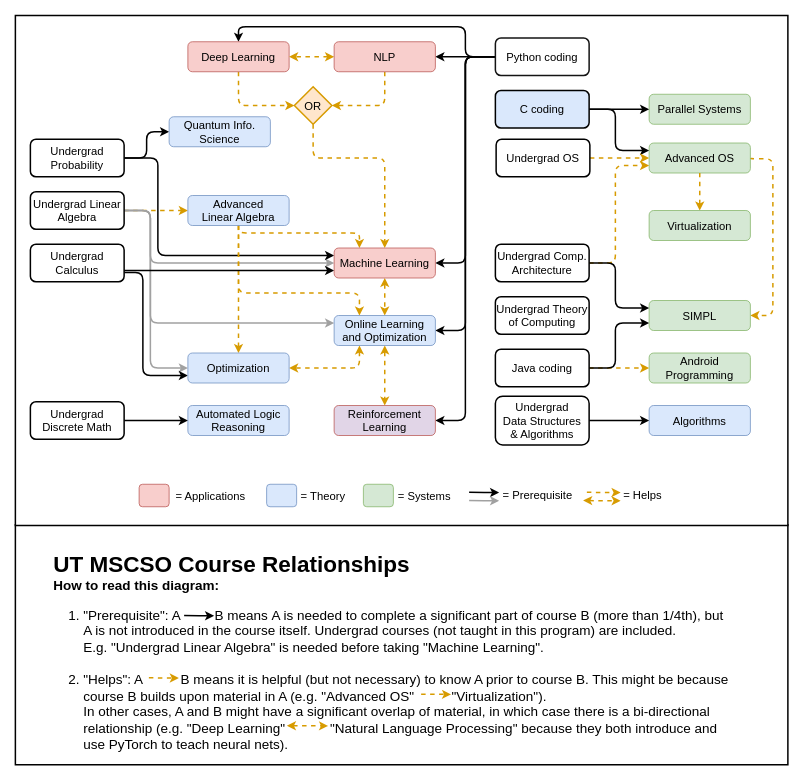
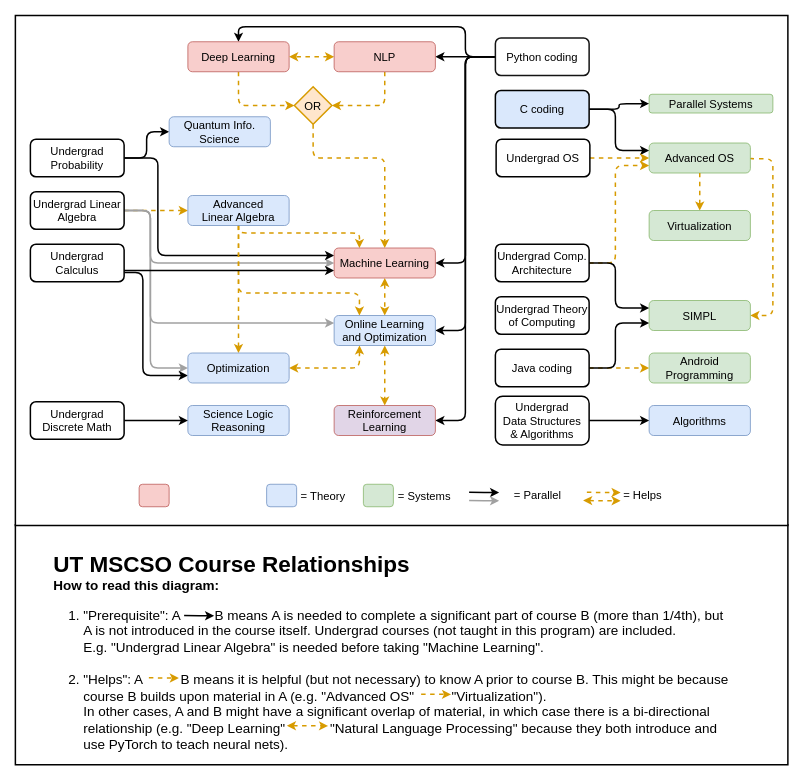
- <mxCell id="47" value="&lt;font style=&quot;font-size: 15px&quot;&gt;Parallel Systems&lt;/font&gt;" style="rounded=1;whiteSpace=wrap;html=1;fillColor=#d5e8d4;strokeColor=#82b366;strokeWidth=1;" vertex="1" parent="1"><mxGeometry x="865" y="125" width="135" height="40" as="geometry" /></mxCell>
+ <mxCell id="47" value="&lt;font style=&quot;font-size: 15px&quot;&gt;Parallel Systems&lt;/font&gt;" style="rounded=1;whiteSpace=wrap;html=1;fillColor=#d5e8d4;strokeColor=#82b366;strokeWidth=1;" vertex="1" parent="1"><mxGeometry x="865" y="125" width="165" height="25" as="geometry" /></mxCell>
- <mxCell id="43" value="&lt;span style=&quot;font-size: 15px&quot;&gt;Automated Logic Reasoning&lt;/span&gt;" style="rounded=1;whiteSpace=wrap;html=1;fillColor=#dae8fc;strokeColor=#6c8ebf;strokeWidth=1;" vertex="1" parent="1"><mxGeometry x="250" y="540" width="135" height="40" as="geometry" /></mxCell>
+ <mxCell id="43" value="&lt;span style=&quot;font-size: 15px&quot;&gt;Science Logic Reasoning&lt;/span&gt;" style="rounded=1;whiteSpace=wrap;html=1;fillColor=#dae8fc;strokeColor=#6c8ebf;strokeWidth=1;" vertex="1" parent="1"><mxGeometry x="250" y="540" width="135" height="40" as="geometry" /></mxCell>
- <mxCell id="5" value="= Applications" style="text;html=1;align=center;verticalAlign=middle;resizable=0;points=[];autosize=1;strokeColor=none;fillColor=none;fontSize=15;" vertex="1" parent="1"><mxGeometry x="225" y="650" width="110" height="20" as="geometry" /></mxCell>
- <mxCell id="54" value="= Prerequisite" style="text;html=1;align=center;verticalAlign=middle;resizable=0;points=[];autosize=1;strokeColor=none;fillColor=none;fontSize=15;" vertex="1" parent="1"><mxGeometry x="661" y="649" width="110" height="20" as="geometry" /></mxCell>
+ <mxCell id="54" value="= Parallel" style="text;html=1;align=center;verticalAlign=middle;resizable=0;points=[];autosize=1;strokeColor=none;fillColor=none;fontSize=15;" vertex="1" parent="1"><mxGeometry x="661" y="649" width="110" height="20" as="geometry" /></mxCell>
